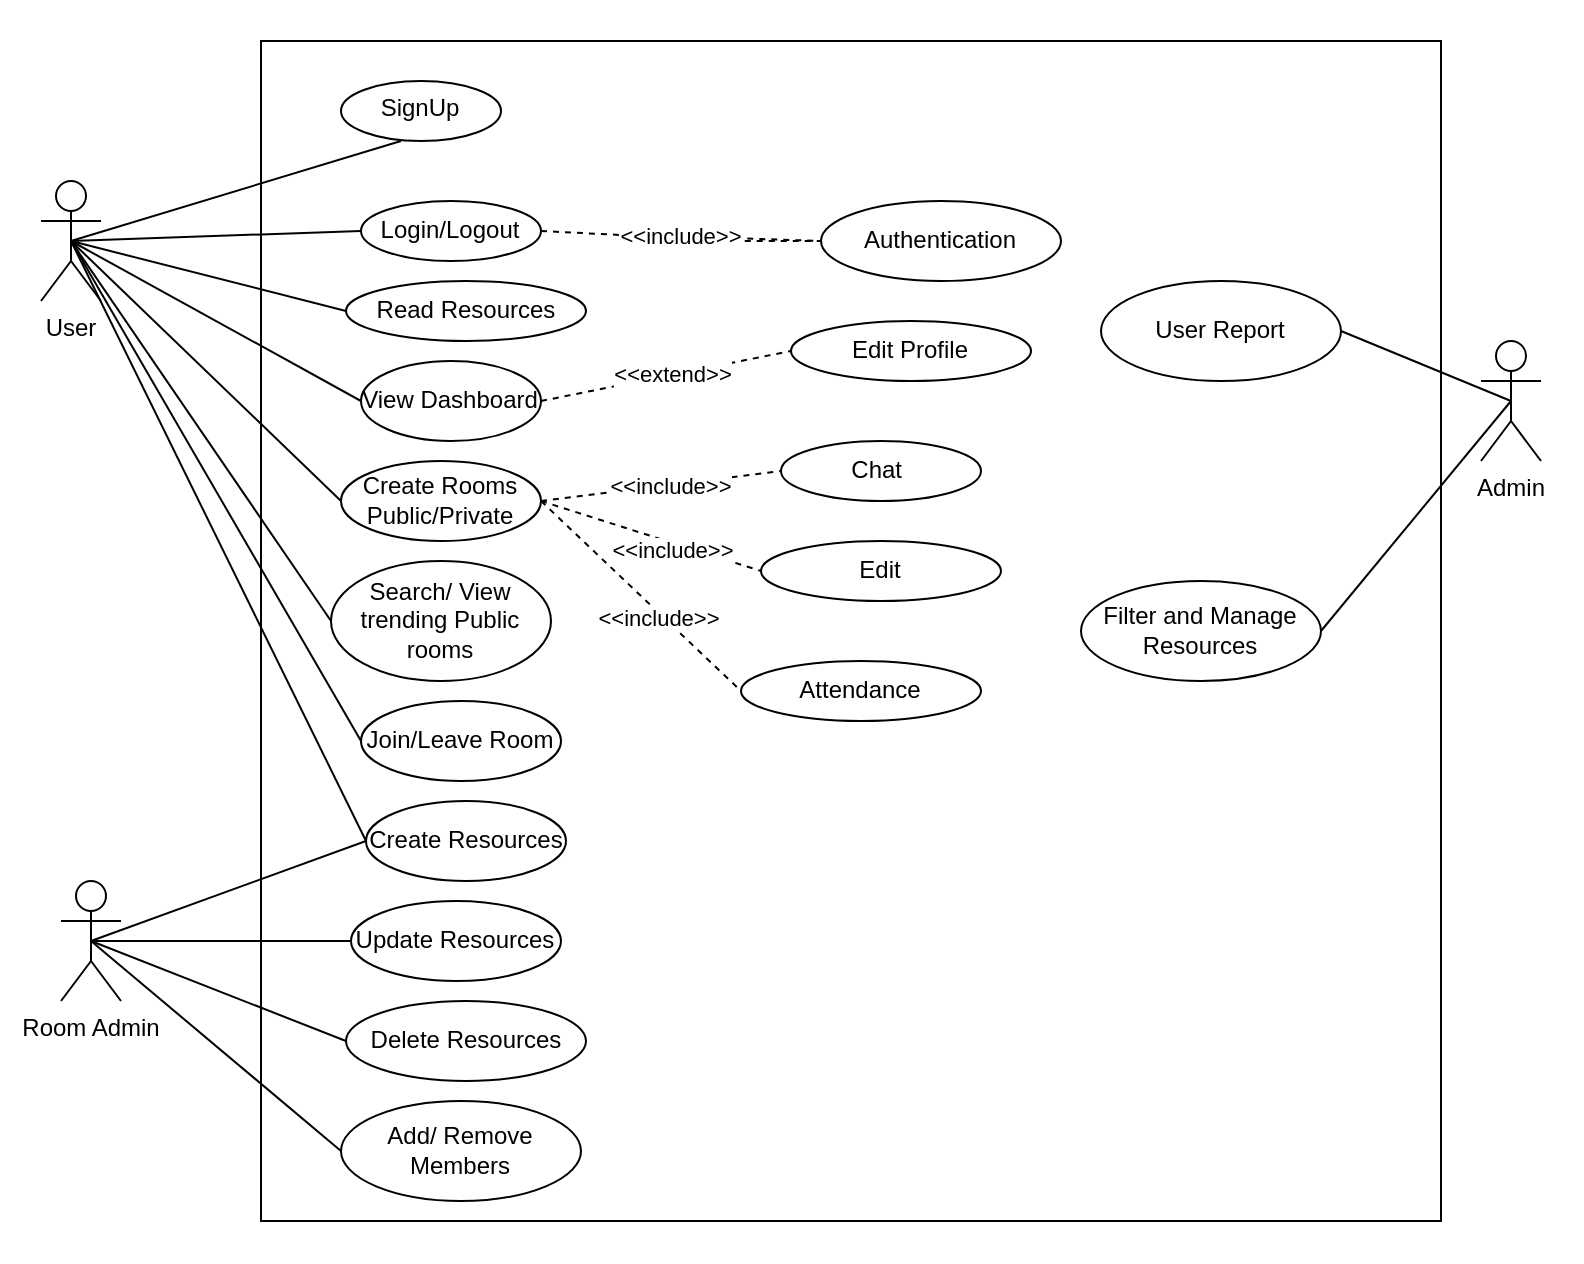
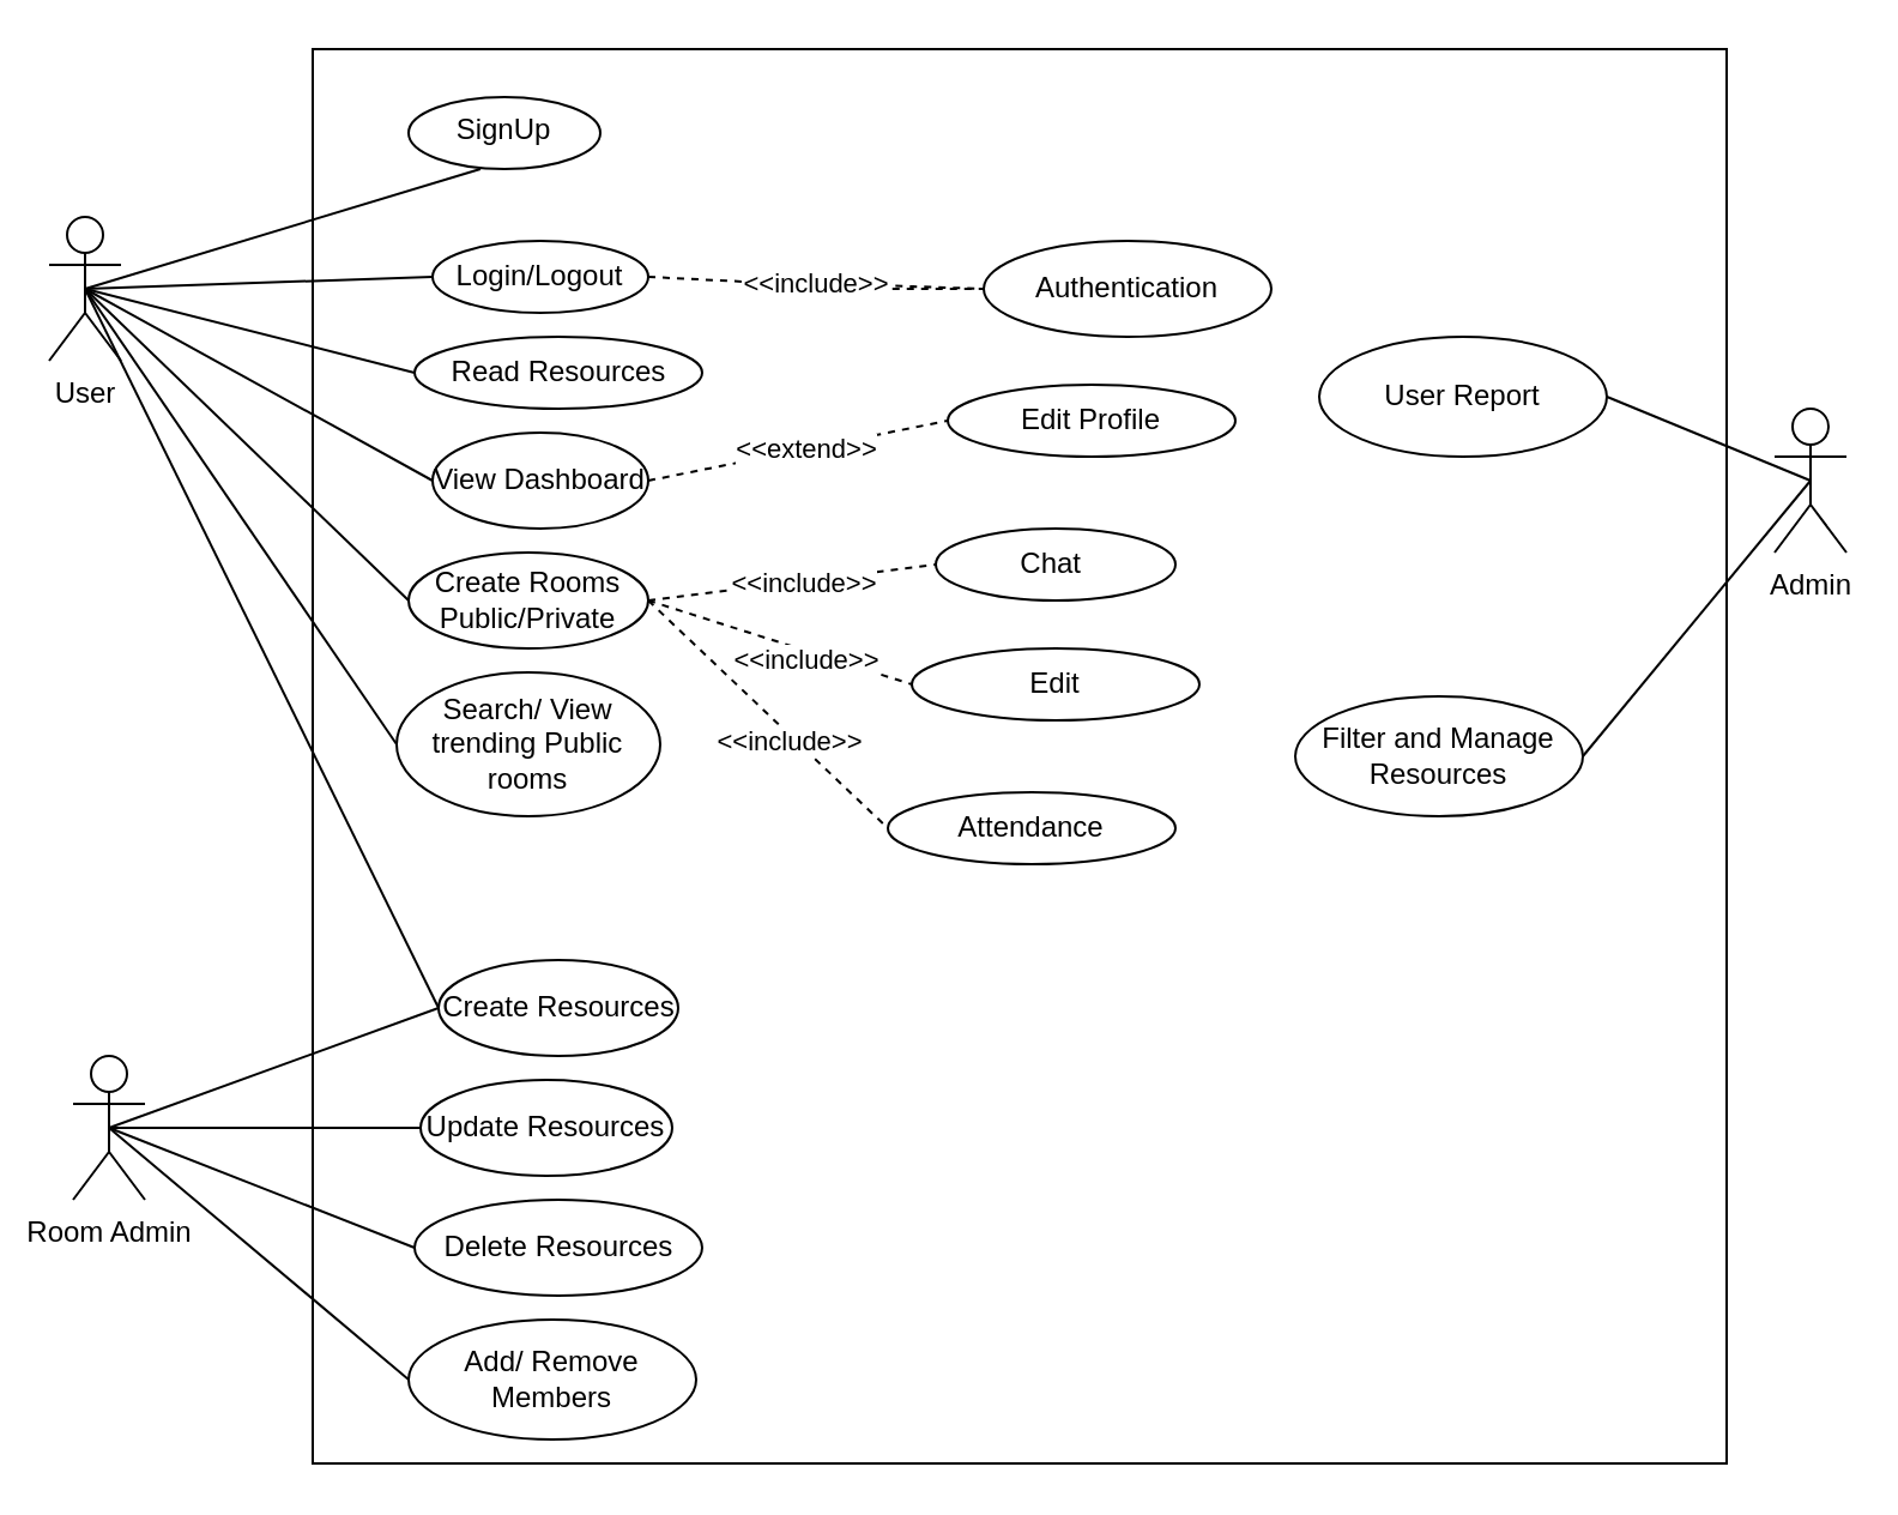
- <mxCell id="40" value="" style="endArrow=none;html=1;rounded=0;entryX=0;entryY=0.5;entryDx=0;entryDy=0;exitX=0.5;exitY=0.5;exitDx=0;exitDy=0;exitPerimeter=0;" edge="1" parent="1" source="3" target="13"><mxGeometry width="50" height="50" relative="1" as="geometry"><mxPoint x="20" y="320" as="sourcePoint" /><mxPoint x="70" y="270" as="targetPoint" /></mxGeometry></mxCell>
- <mxCell id="13" value="Join/Leave Room" style="ellipse;whiteSpace=wrap;html=1;" vertex="1" parent="1"><mxGeometry x="180" y="350" width="100" height="40" as="geometry" /></mxCell>
